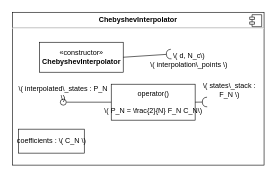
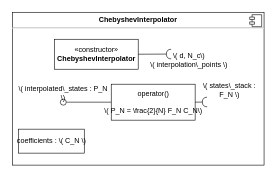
- <mxCell id="4" value="«constructor»&lt;br&gt;&lt;b style=&quot;border-color: var(--border-color);&quot;&gt;ChebyshevInterpolator&lt;/b&gt;" style="html=1;" vertex="1" parent="1"><mxGeometry x="65" y="70" width="140" height="50" as="geometry" /></mxCell>
+ <mxCell id="4" value="«constructor»&lt;br&gt;&lt;b style=&quot;border-color: var(--border-color);&quot;&gt;ChebyshevInterpolator&lt;/b&gt;" style="html=1;" vertex="1" parent="1"><mxGeometry x="90" y="65" width="140" height="50" as="geometry" /></mxCell>
